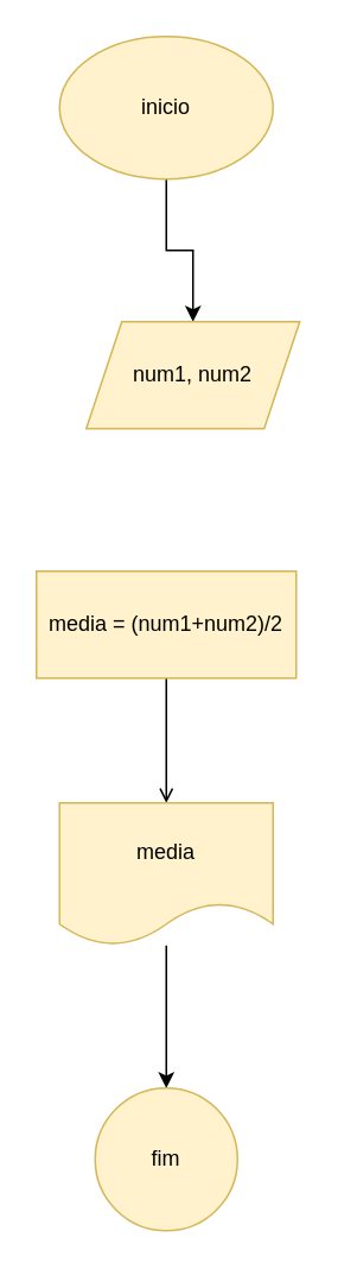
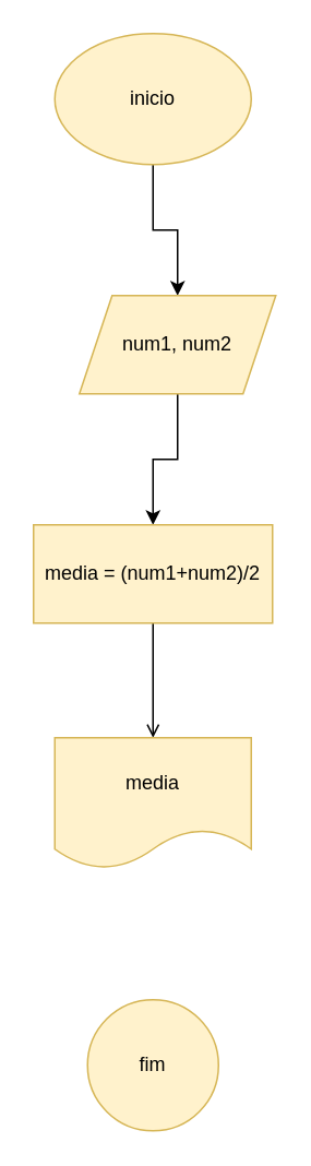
+ <mxCell id="4" value="" style="edgeStyle=orthogonalEdgeStyle;rounded=0;orthogonalLoop=1;jettySize=auto;html=1;" edge="1" parent="1" source="5" target="7"><mxGeometry relative="1" as="geometry" /></mxCell>
- <mxCell id="8" value="" style="edgeStyle=orthogonalEdgeStyle;rounded=0;orthogonalLoop=1;jettySize=auto;html=1;" edge="1" parent="1" source="9" target="10"><mxGeometry relative="1" as="geometry" /></mxCell>
